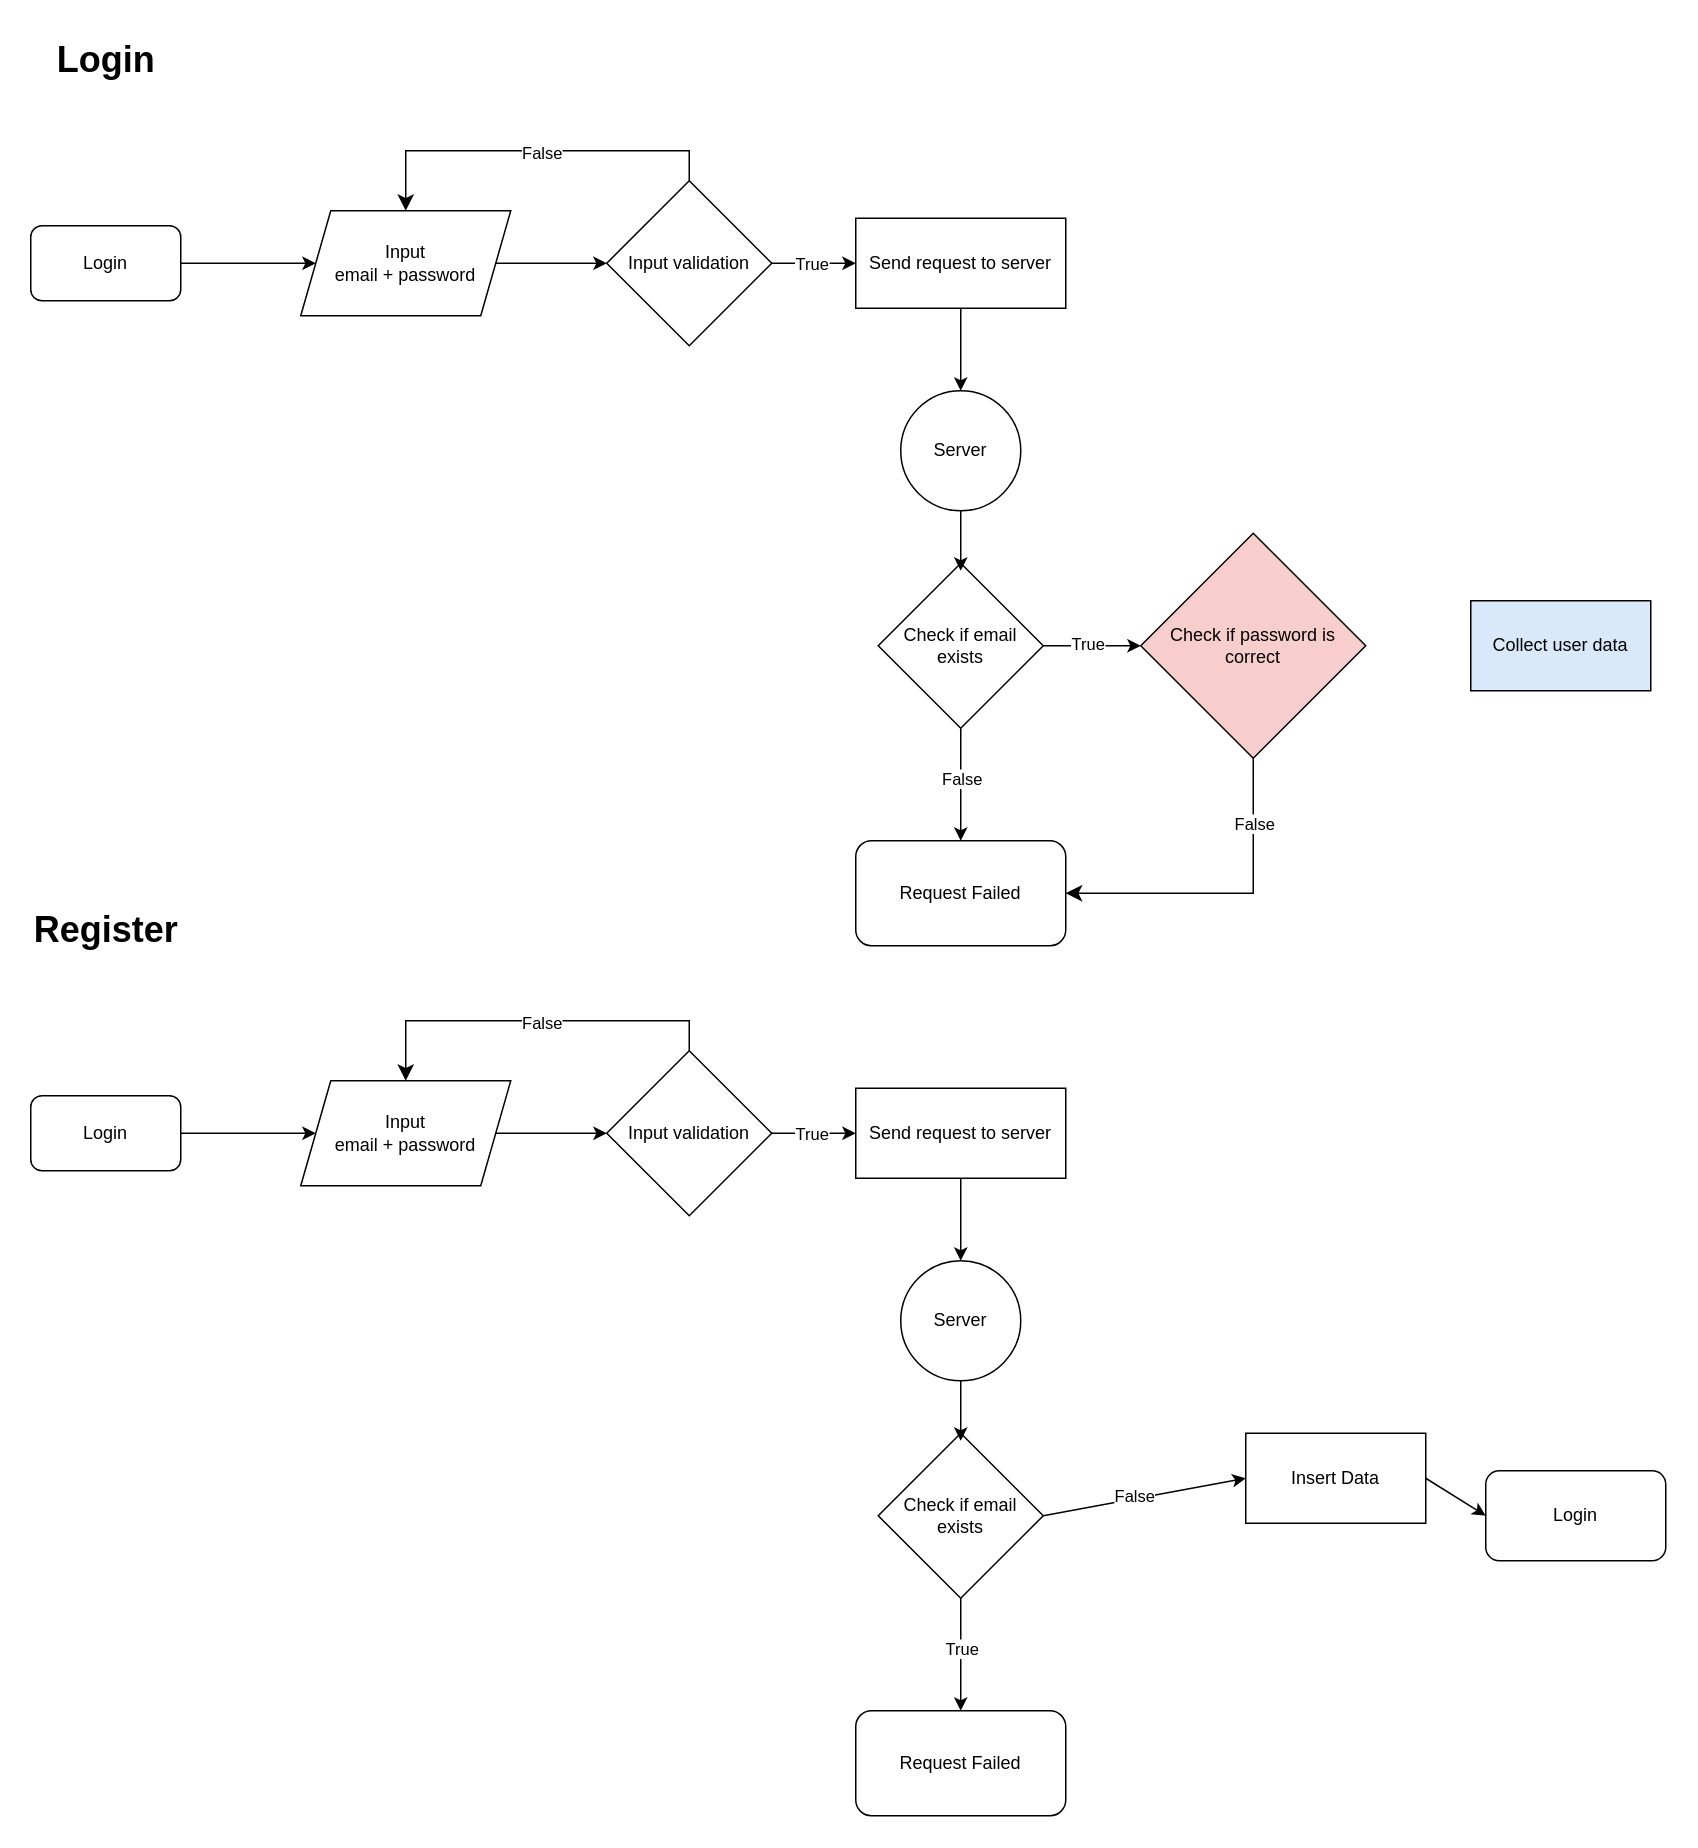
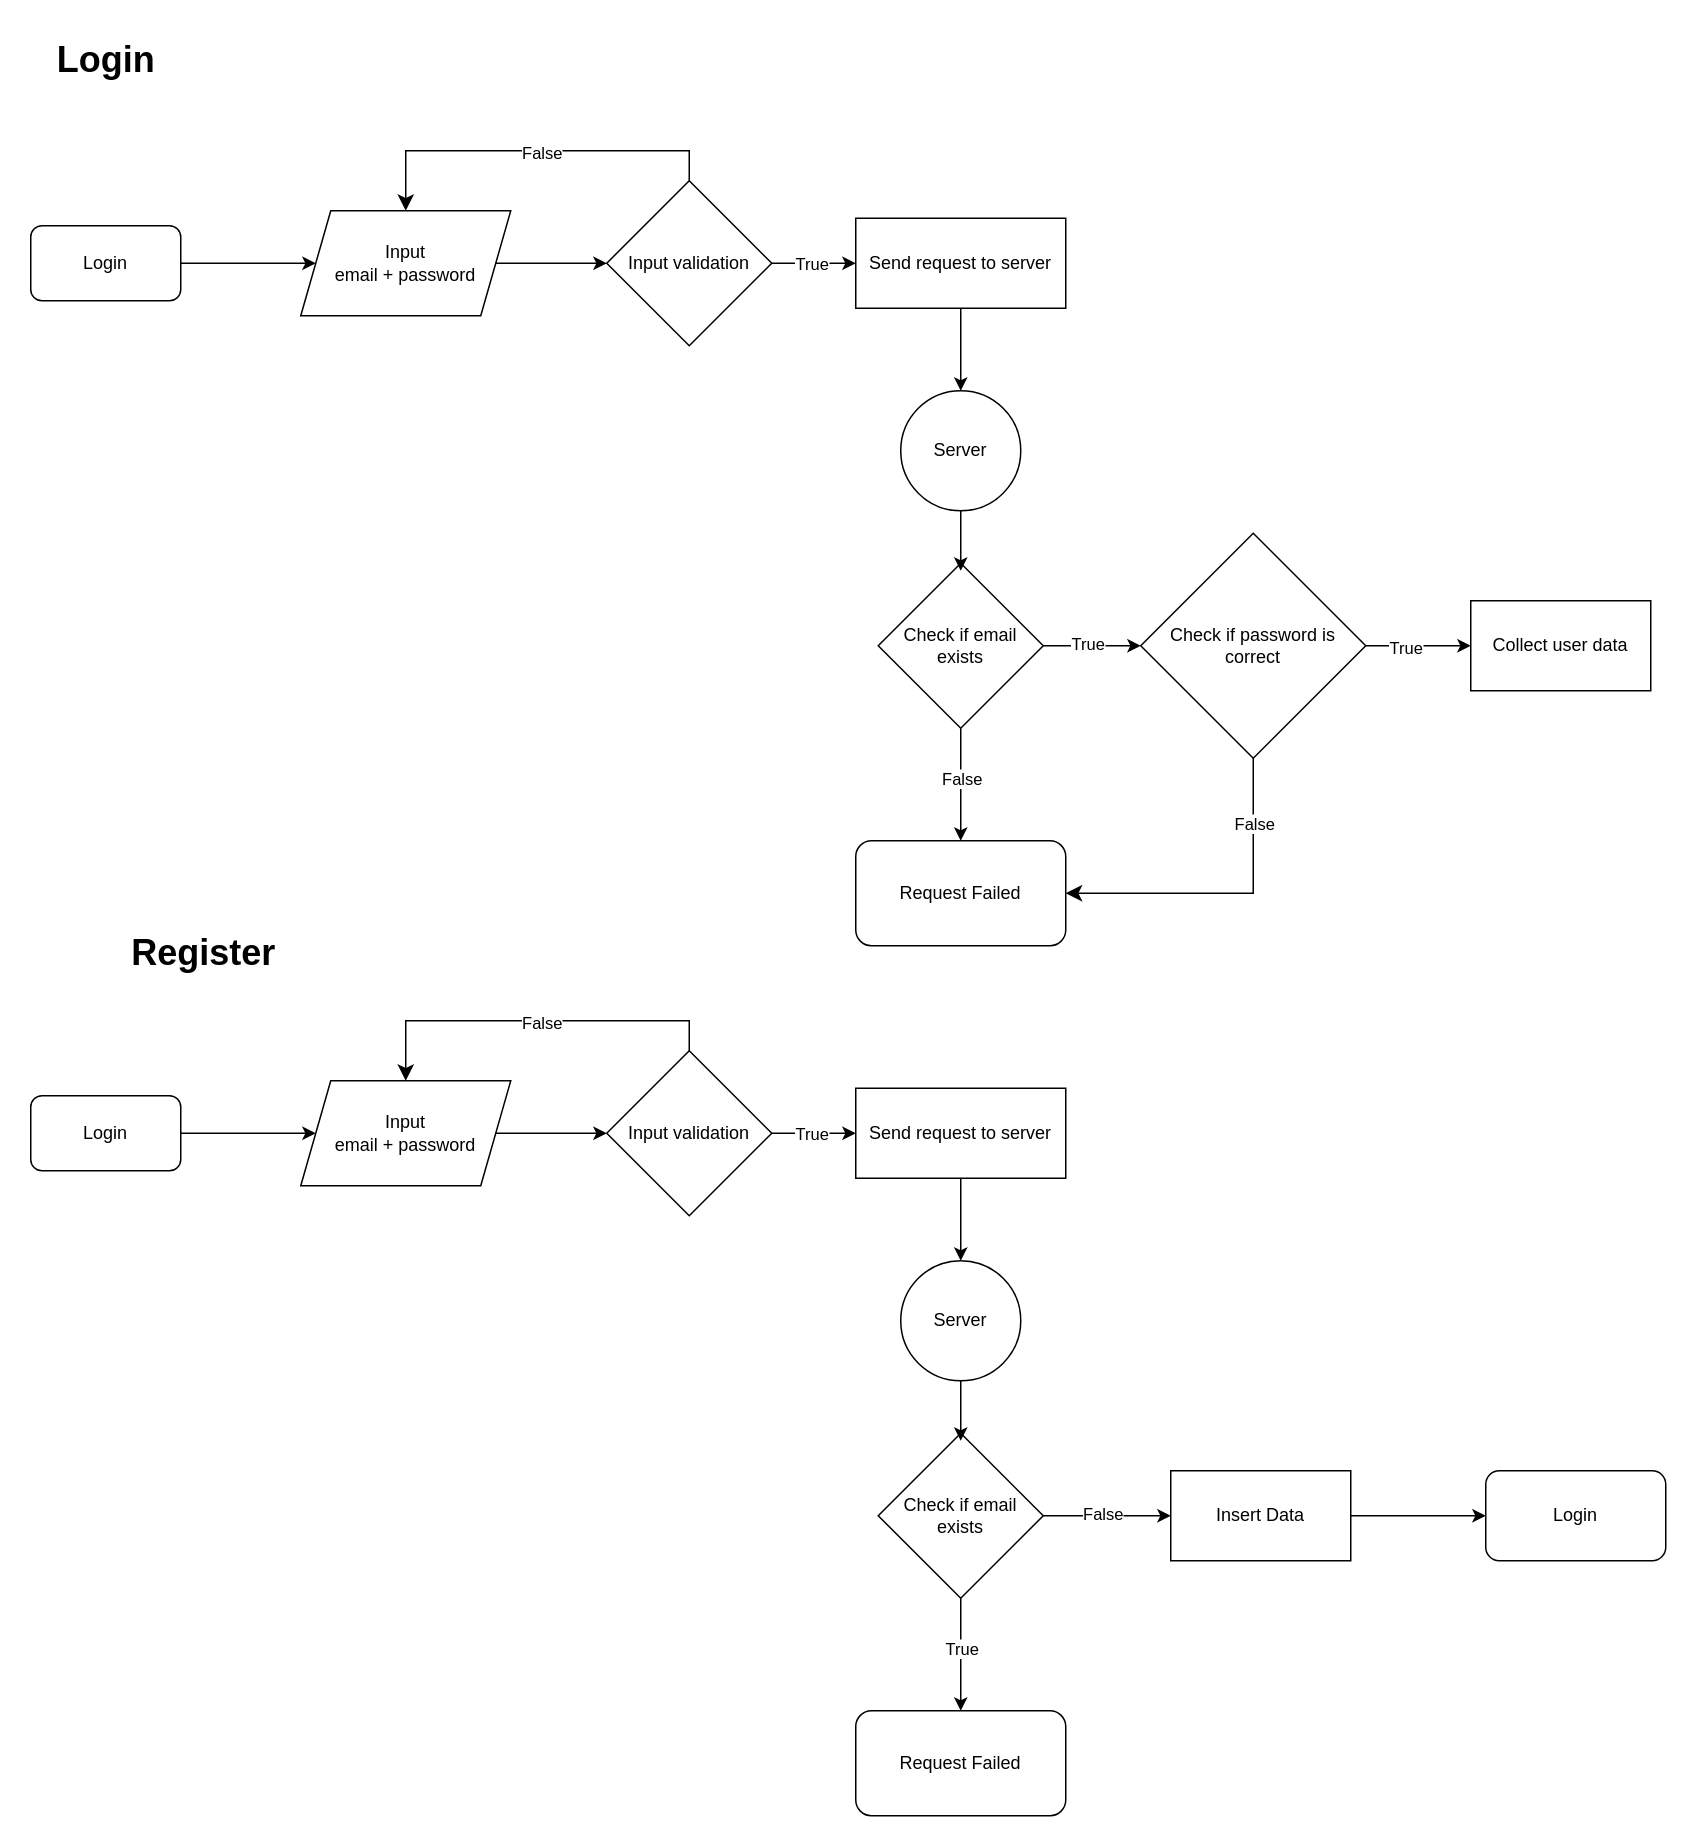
- <mxCell id="15" value="Check if password is correct" style="rhombus;whiteSpace=wrap;html=1;fillColor=#f8cecc;" vertex="1" parent="1"><mxGeometry x="760" y="355" width="150" height="150" as="geometry" /></mxCell>
+ <mxCell id="15" value="Check if password is correct" style="rhombus;whiteSpace=wrap;html=1;" vertex="1" parent="1"><mxGeometry x="760" y="355" width="150" height="150" as="geometry" /></mxCell>
+ <mxCell id="25" value="" style="endArrow=classic;html=1;rounded=0;exitX=1;exitY=0.5;exitDx=0;exitDy=0;entryX=0;entryY=0.5;entryDx=0;entryDy=0;" edge="1" parent="1" source="15" target="24"><mxGeometry width="50" height="50" relative="1" as="geometry"><mxPoint x="940" y="420" as="sourcePoint" /><mxPoint x="990" y="370" as="targetPoint" /></mxGeometry></mxCell>
+ <mxCell id="26" value="True" style="edgeLabel;html=1;align=center;verticalAlign=middle;resizable=0;points=[];" vertex="1" connectable="0" parent="25"><mxGeometry x="-0.243" y="-1" relative="1" as="geometry"><mxPoint as="offset" /></mxGeometry></mxCell>
- <mxCell id="24" value="Collect user data" style="rounded=0;whiteSpace=wrap;html=1;fillColor=#dae8fc;" vertex="1" parent="1"><mxGeometry x="980" y="400" width="120" height="60" as="geometry" /></mxCell>
+ <mxCell id="24" value="Collect user data" style="rounded=0;whiteSpace=wrap;html=1;" vertex="1" parent="1"><mxGeometry x="980" y="400" width="120" height="60" as="geometry" /></mxCell>
- <mxCell id="50" value="Register" style="text;strokeColor=none;fillColor=none;html=1;fontSize=24;fontStyle=1;verticalAlign=middle;align=center;" vertex="1" parent="1"><mxGeometry x="20" y="600" width="100" height="40" as="geometry" /></mxCell>
+ <mxCell id="50" value="Register" style="text;strokeColor=none;fillColor=none;html=1;fontSize=24;fontStyle=1;verticalAlign=middle;align=center;" vertex="1" parent="1"><mxGeometry x="85" y="615" width="100" height="40" as="geometry" /></mxCell>
- <mxCell id="47" value="Insert Data" style="rounded=0;whiteSpace=wrap;html=1;" vertex="1" parent="1"><mxGeometry x="830" y="955" width="120" height="60" as="geometry" /></mxCell>
+ <mxCell id="47" value="Insert Data" style="rounded=0;whiteSpace=wrap;html=1;" vertex="1" parent="1"><mxGeometry x="780" y="980" width="120" height="60" as="geometry" /></mxCell>
